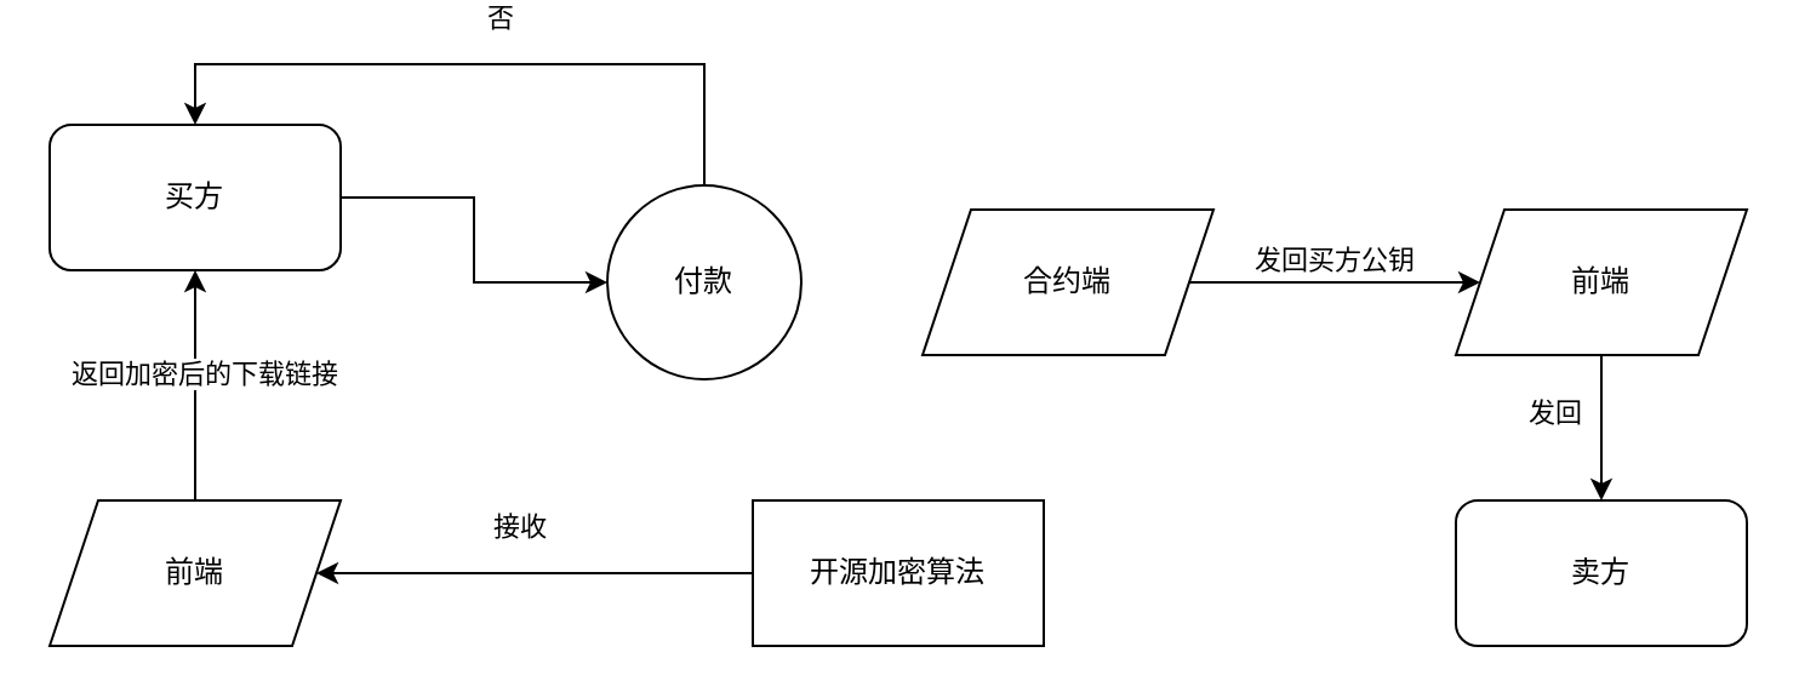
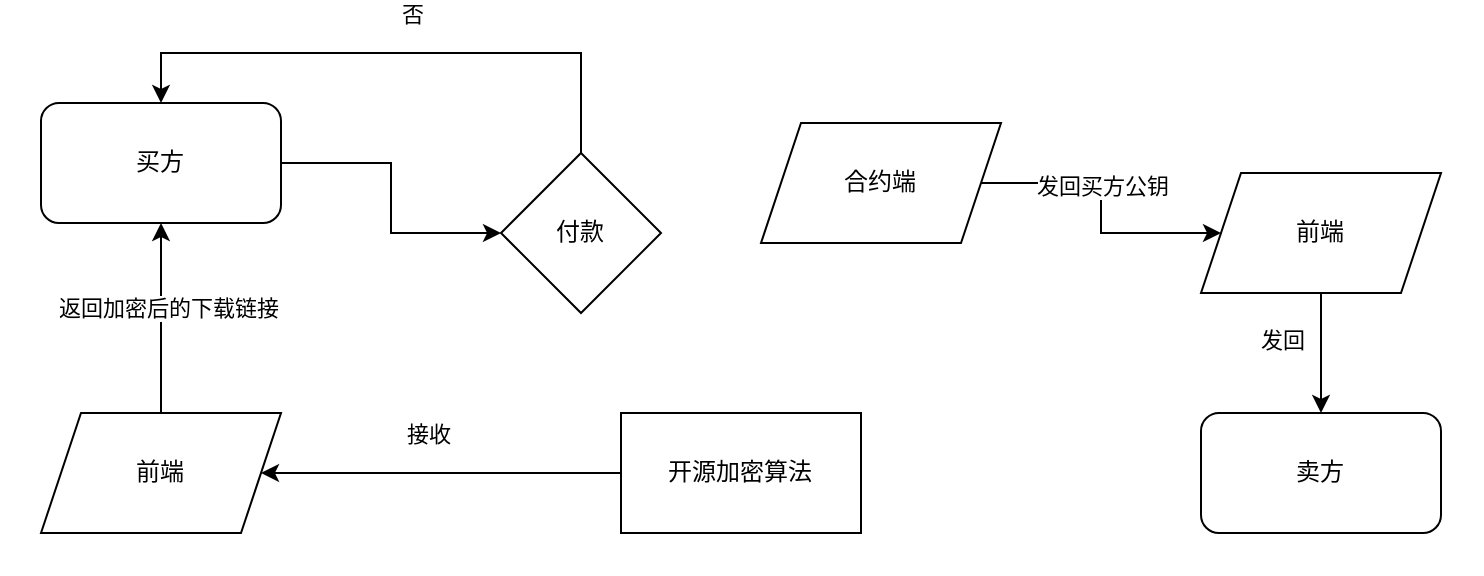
- <mxCell id="7" value="付款" style="ellipse;whiteSpace=wrap;html=1;" parent="1" vertex="1"><mxGeometry x="250" y="70" width="80" height="80" as="geometry" /></mxCell>
+ <mxCell id="7" value="付款" style="rhombus;whiteSpace=wrap;html=1;" parent="1" vertex="1"><mxGeometry x="250" y="70" width="80" height="80" as="geometry" /></mxCell>
- <mxCell id="10" value="合约端" style="shape=parallelogram;perimeter=parallelogramPerimeter;whiteSpace=wrap;html=1;fixedSize=1;" parent="1" vertex="1"><mxGeometry x="380" y="80" width="120" height="60" as="geometry" /></mxCell>
+ <mxCell id="10" value="合约端" style="shape=parallelogram;perimeter=parallelogramPerimeter;whiteSpace=wrap;html=1;fixedSize=1;" parent="1" vertex="1"><mxGeometry x="380" y="55" width="120" height="60" as="geometry" /></mxCell>
